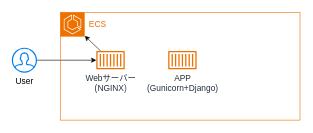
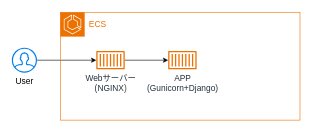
- <mxCell id="6" value="" style="edgeStyle=none;html=1;" parent="1" source="7" target="5" edge="1"><mxGeometry relative="1" as="geometry" /></mxCell>
+ <mxCell id="6" value="" style="edgeStyle=none;html=1;" parent="1" source="7" target="8" edge="1"><mxGeometry relative="1" as="geometry" /></mxCell>
